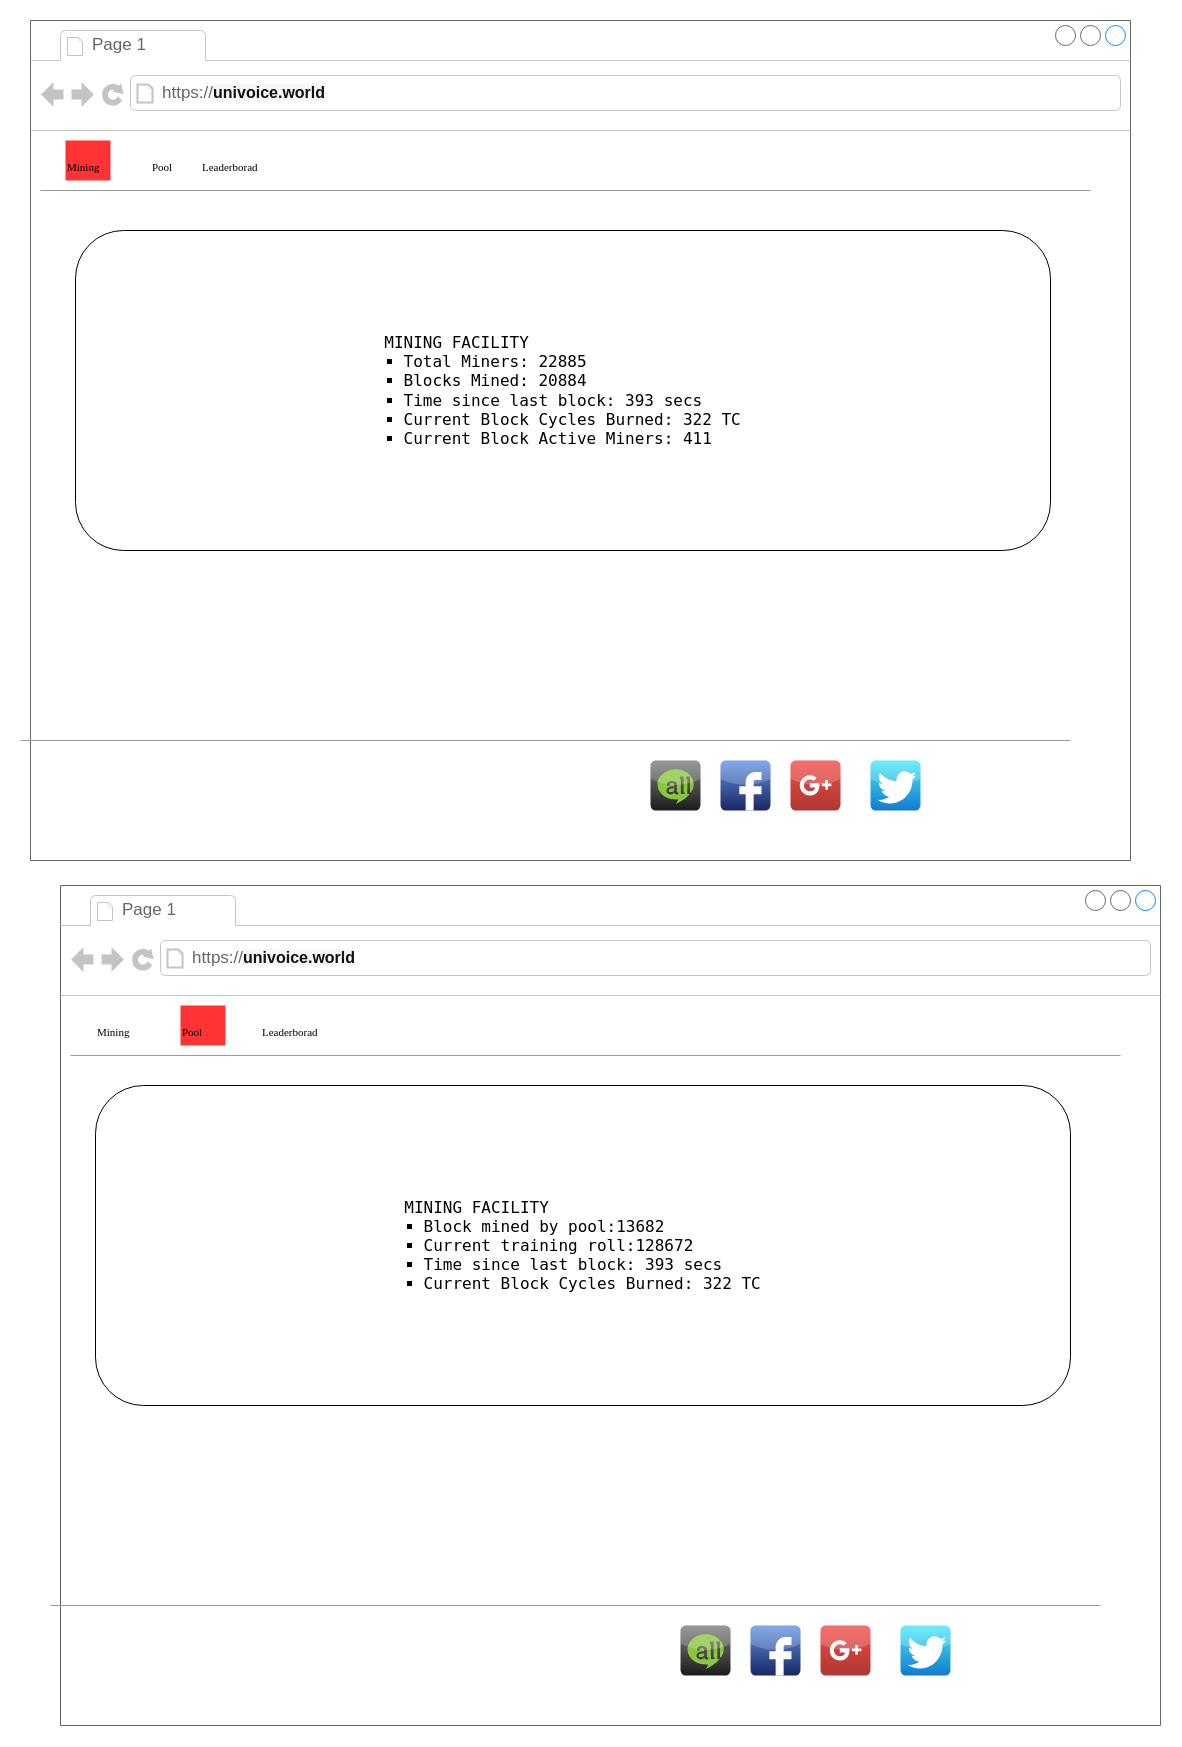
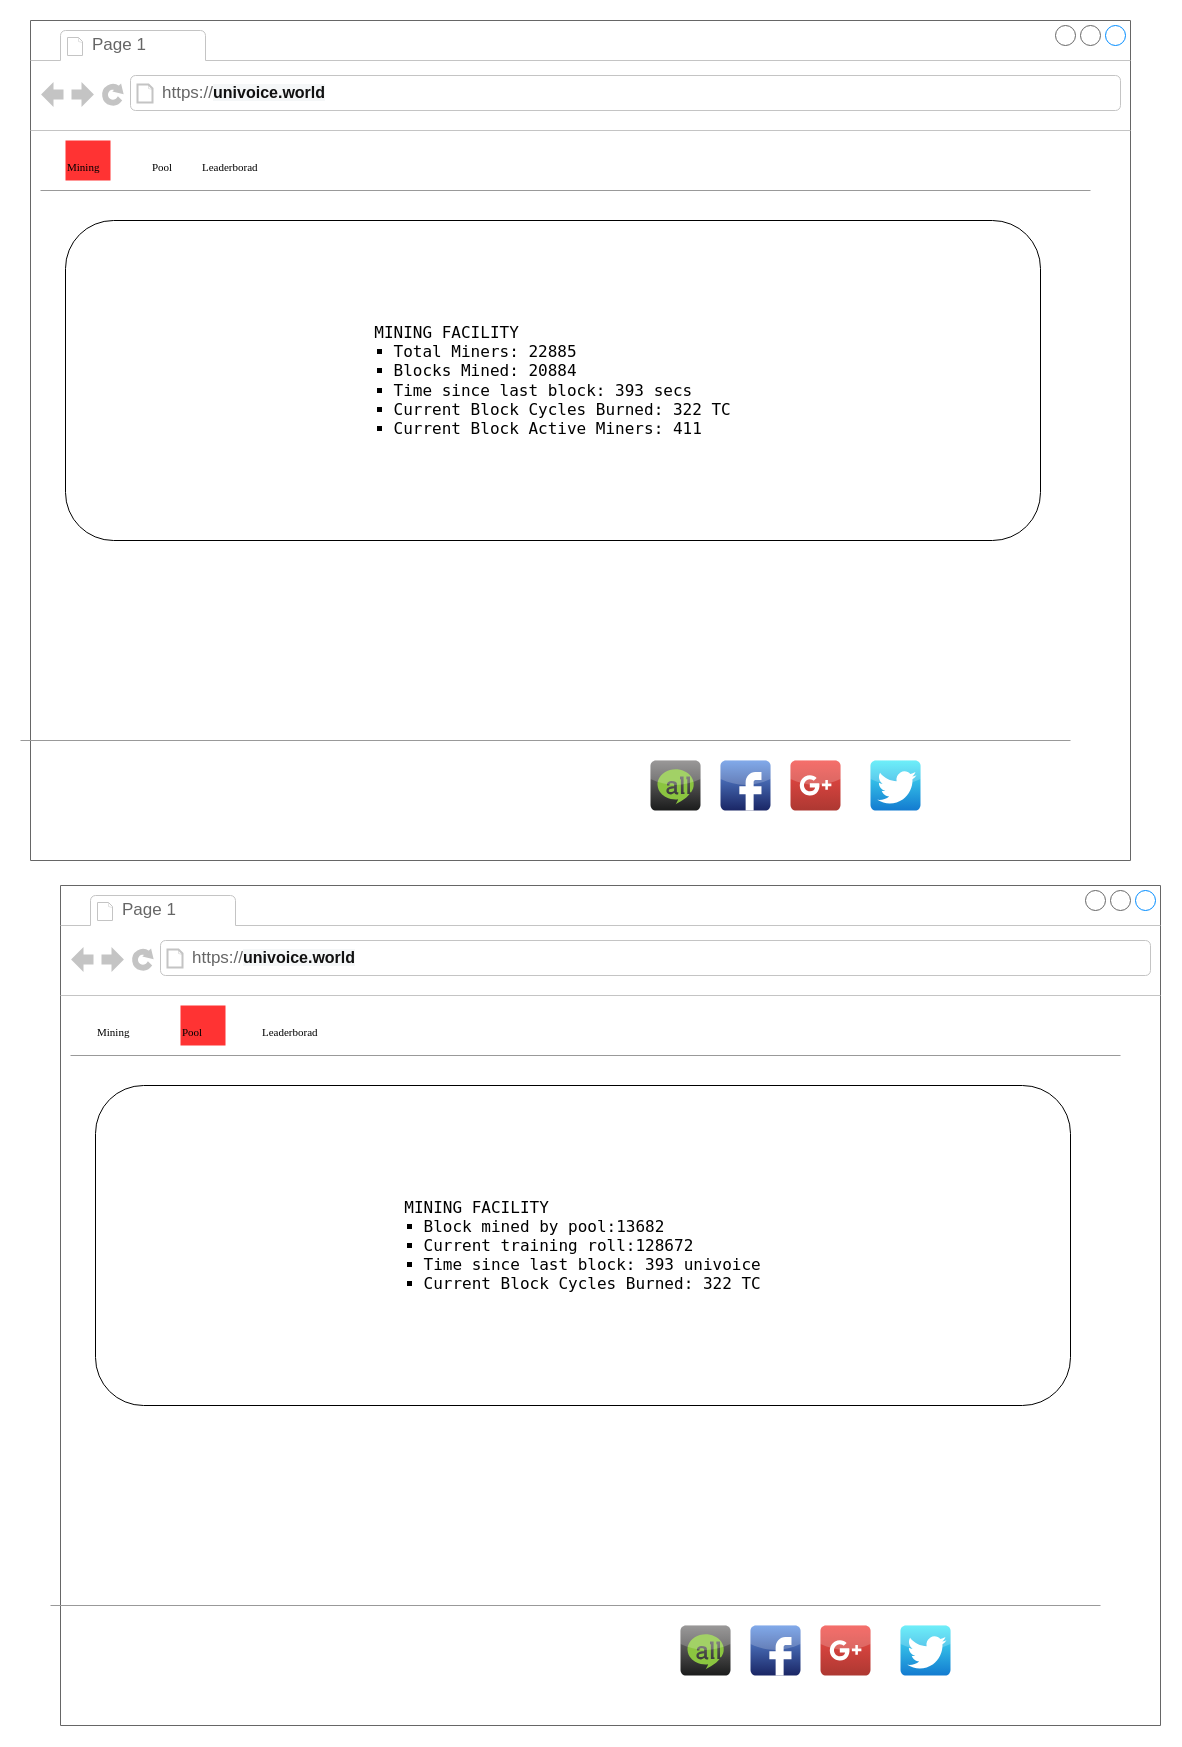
- <mxCell id="10" value="&lt;h2 style=&quot;box-sizing: border-box; font-weight: var(--font-weight-bold); margin: calc(var(--line-height) * 2) 0 var(--line-height); line-height: var(--line-height); font-size: 1rem; text-transform: uppercase; font-family: &amp;quot;JetBrains Mono&amp;quot;, monospace; text-align: start; background-color: rgb(255, 255, 255);&quot; id=&quot;toc-title&quot;&gt;Mining facility&lt;/h2&gt;&lt;ul style=&quot;box-sizing: border-box; padding: 0px 0px 0px 2ch; margin: 0 0 var(--line-height); list-style-type: square; font-family: &amp;quot;JetBrains Mono&amp;quot;, monospace; font-size: 16px; text-align: start; background-color: rgb(255, 255, 255);&quot; class=&quot;incremental&quot;&gt;&lt;li style=&quot;box-sizing: border-box; margin: 0px; padding: 0px;&quot;&gt;Total Miners:&amp;nbsp;22885&lt;/li&gt;&lt;li style=&quot;box-sizing: border-box; margin: 0px; padding: 0px;&quot;&gt;Blocks Mined:&amp;nbsp;20884&lt;/li&gt;&lt;li style=&quot;box-sizing: border-box; margin: 0px; padding: 0px;&quot;&gt;Time since last block:&amp;nbsp;393&amp;nbsp;secs&lt;/li&gt;&lt;li style=&quot;box-sizing: border-box; margin: 0px; padding: 0px;&quot;&gt;Current Block Cycles Burned:&amp;nbsp;322&amp;nbsp;TC&lt;/li&gt;&lt;li style=&quot;box-sizing: border-box; margin: 0px; padding: 0px;&quot;&gt;Current Block Active Miners:&amp;nbsp;411&lt;/li&gt;&lt;/ul&gt;" style="rounded=1;whiteSpace=wrap;html=1;" vertex="1" parent="2"><mxGeometry x="45" y="210" width="975" height="320" as="geometry" /></mxCell>
+ <mxCell id="10" value="&lt;h2 style=&quot;box-sizing: border-box; font-weight: var(--font-weight-bold); margin: calc(var(--line-height) * 2) 0 var(--line-height); line-height: var(--line-height); font-size: 1rem; text-transform: uppercase; font-family: &amp;quot;JetBrains Mono&amp;quot;, monospace; text-align: start; background-color: rgb(255, 255, 255);&quot; id=&quot;toc-title&quot;&gt;Mining facility&lt;/h2&gt;&lt;ul style=&quot;box-sizing: border-box; padding: 0px 0px 0px 2ch; margin: 0 0 var(--line-height); list-style-type: square; font-family: &amp;quot;JetBrains Mono&amp;quot;, monospace; font-size: 16px; text-align: start; background-color: rgb(255, 255, 255);&quot; class=&quot;incremental&quot;&gt;&lt;li style=&quot;box-sizing: border-box; margin: 0px; padding: 0px;&quot;&gt;Total Miners:&amp;nbsp;22885&lt;/li&gt;&lt;li style=&quot;box-sizing: border-box; margin: 0px; padding: 0px;&quot;&gt;Blocks Mined:&amp;nbsp;20884&lt;/li&gt;&lt;li style=&quot;box-sizing: border-box; margin: 0px; padding: 0px;&quot;&gt;Time since last block:&amp;nbsp;393&amp;nbsp;secs&lt;/li&gt;&lt;li style=&quot;box-sizing: border-box; margin: 0px; padding: 0px;&quot;&gt;Current Block Cycles Burned:&amp;nbsp;322&amp;nbsp;TC&lt;/li&gt;&lt;li style=&quot;box-sizing: border-box; margin: 0px; padding: 0px;&quot;&gt;Current Block Active Miners:&amp;nbsp;411&lt;/li&gt;&lt;/ul&gt;" style="rounded=1;whiteSpace=wrap;html=1;" vertex="1" parent="2"><mxGeometry x="35" y="200" width="975" height="320" as="geometry" /></mxCell>
- <mxCell id="23" value="&lt;h2 style=&quot;box-sizing: border-box; font-weight: var(--font-weight-bold); margin: calc(var(--line-height) * 2) 0 var(--line-height); line-height: var(--line-height); font-size: 1rem; text-transform: uppercase; font-family: &amp;quot;JetBrains Mono&amp;quot;, monospace; text-align: start; background-color: rgb(255, 255, 255);&quot; id=&quot;toc-title&quot;&gt;Mining facility&lt;/h2&gt;&lt;ul style=&quot;box-sizing: border-box; padding: 0px 0px 0px 2ch; margin: 0 0 var(--line-height); list-style-type: square; font-family: &amp;quot;JetBrains Mono&amp;quot;, monospace; font-size: 16px; text-align: start; background-color: rgb(255, 255, 255);&quot; class=&quot;incremental&quot;&gt;&lt;li style=&quot;box-sizing: border-box; margin: 0px; padding: 0px;&quot;&gt;Block mined by pool:13682&lt;/li&gt;&lt;li style=&quot;box-sizing: border-box; margin: 0px; padding: 0px;&quot;&gt;Current training roll:128672&lt;/li&gt;&lt;li style=&quot;box-sizing: border-box; margin: 0px; padding: 0px;&quot;&gt;Time since last block:&amp;nbsp;393&amp;nbsp;secs&lt;/li&gt;&lt;li style=&quot;box-sizing: border-box; margin: 0px; padding: 0px;&quot;&gt;Current Block Cycles Burned:&amp;nbsp;322&amp;nbsp;TC&lt;/li&gt;&lt;/ul&gt;" style="rounded=1;whiteSpace=wrap;html=1;" vertex="1" parent="15"><mxGeometry x="35" y="200" width="975" height="320" as="geometry" /></mxCell>
+ <mxCell id="23" value="&lt;h2 style=&quot;box-sizing: border-box; font-weight: var(--font-weight-bold); margin: calc(var(--line-height) * 2) 0 var(--line-height); line-height: var(--line-height); font-size: 1rem; text-transform: uppercase; font-family: &amp;quot;JetBrains Mono&amp;quot;, monospace; text-align: start; background-color: rgb(255, 255, 255);&quot; id=&quot;toc-title&quot;&gt;Mining facility&lt;/h2&gt;&lt;ul style=&quot;box-sizing: border-box; padding: 0px 0px 0px 2ch; margin: 0 0 var(--line-height); list-style-type: square; font-family: &amp;quot;JetBrains Mono&amp;quot;, monospace; font-size: 16px; text-align: start; background-color: rgb(255, 255, 255);&quot; class=&quot;incremental&quot;&gt;&lt;li style=&quot;box-sizing: border-box; margin: 0px; padding: 0px;&quot;&gt;Block mined by pool:13682&lt;/li&gt;&lt;li style=&quot;box-sizing: border-box; margin: 0px; padding: 0px;&quot;&gt;Current training roll:128672&lt;/li&gt;&lt;li style=&quot;box-sizing: border-box; margin: 0px; padding: 0px;&quot;&gt;Time since last block:&amp;nbsp;393&amp;nbsp;univoice&lt;/li&gt;&lt;li style=&quot;box-sizing: border-box; margin: 0px; padding: 0px;&quot;&gt;Current Block Cycles Burned:&amp;nbsp;322&amp;nbsp;TC&lt;/li&gt;&lt;/ul&gt;" style="rounded=1;whiteSpace=wrap;html=1;" vertex="1" parent="15"><mxGeometry x="35" y="200" width="975" height="320" as="geometry" /></mxCell>
